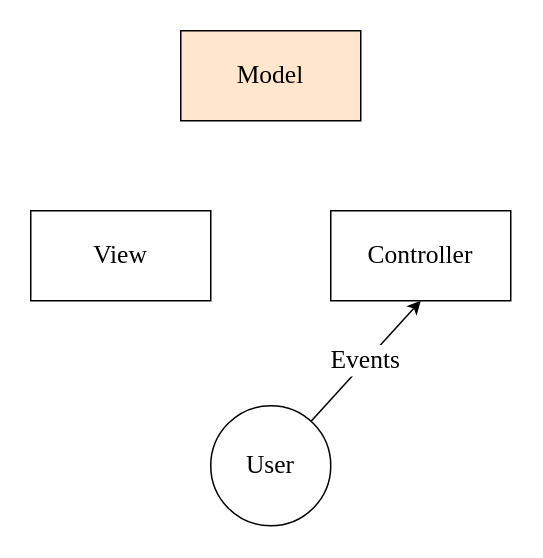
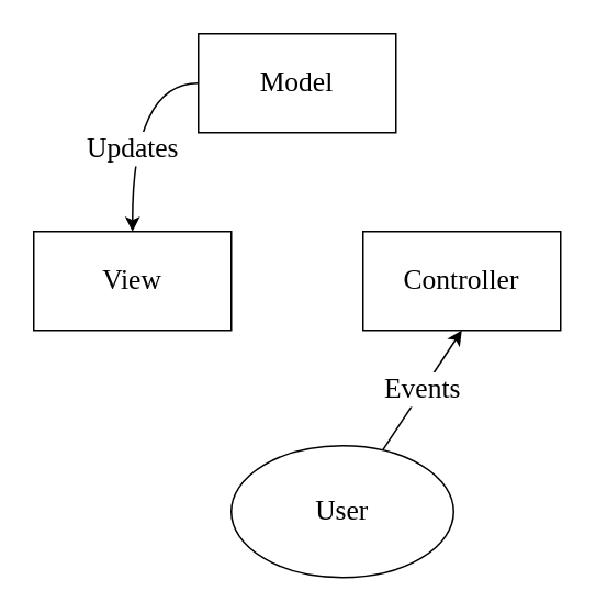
- <mxCell id="3" value="&lt;font style=&quot;font-size: 17px&quot;&gt;Model&lt;/font&gt;" style="rounded=0;whiteSpace=wrap;html=1;fontFamily=Times New Roman;fontSize=14;fillColor=#ffe6cc;" vertex="1" parent="1"><mxGeometry x="120" y="20" width="120" height="60" as="geometry" /></mxCell>
+ <mxCell id="3" value="&lt;font style=&quot;font-size: 17px&quot;&gt;Model&lt;/font&gt;" style="rounded=0;whiteSpace=wrap;html=1;fontFamily=Times New Roman;fontSize=14;" vertex="1" parent="1"><mxGeometry x="120" y="20" width="120" height="60" as="geometry" /></mxCell>
+ <mxCell id="2" value="Updates" style="edgeStyle=orthogonalEdgeStyle;curved=1;rounded=0;orthogonalLoop=1;jettySize=auto;html=1;exitX=0;exitY=0.5;exitDx=0;exitDy=0;entryX=0.5;entryY=0;entryDx=0;entryDy=0;fontFamily=Times New Roman;fontSize=17;" edge="1" parent="1" source="3" target="5"><mxGeometry x="0.231" relative="1" as="geometry"><mxPoint as="offset" /></mxGeometry></mxCell>
- <mxCell id="7" value="User" style="ellipse;whiteSpace=wrap;html=1;aspect=fixed;fontFamily=Times New Roman;fontSize=17;" vertex="1" parent="1"><mxGeometry x="140" y="270" width="80" height="80" as="geometry" /></mxCell>
+ <mxCell id="7" value="User" style="ellipse;whiteSpace=wrap;html=1;aspect=fixed;fontFamily=Times New Roman;fontSize=17;" vertex="1" parent="1"><mxGeometry x="140" y="270" width="135" height="80" as="geometry" /></mxCell>
